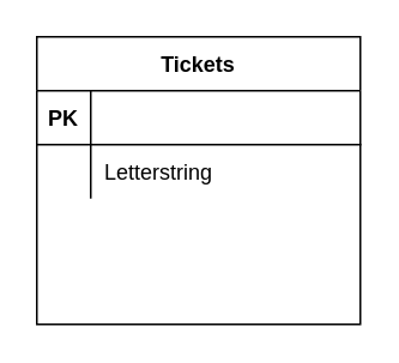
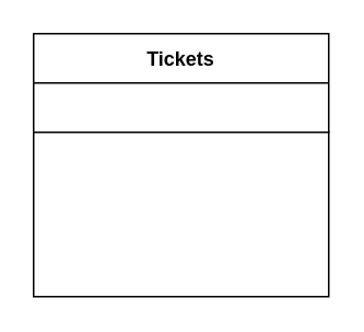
- <mxCell id="4" value="PK" style="shape=partialRectangle;connectable=0;fillColor=none;top=0;left=0;bottom=0;right=0;fontStyle=1;overflow=hidden;" vertex="1" parent="3"><mxGeometry width="30" height="30" as="geometry" /></mxCell>
- <mxCell id="7" value="Letterstring" style="shape=partialRectangle;connectable=0;fillColor=none;top=0;left=0;bottom=0;right=0;align=left;spacingLeft=6;overflow=hidden;" vertex="1" parent="5"><mxGeometry x="30" width="150" height="30" as="geometry" /></mxCell>
